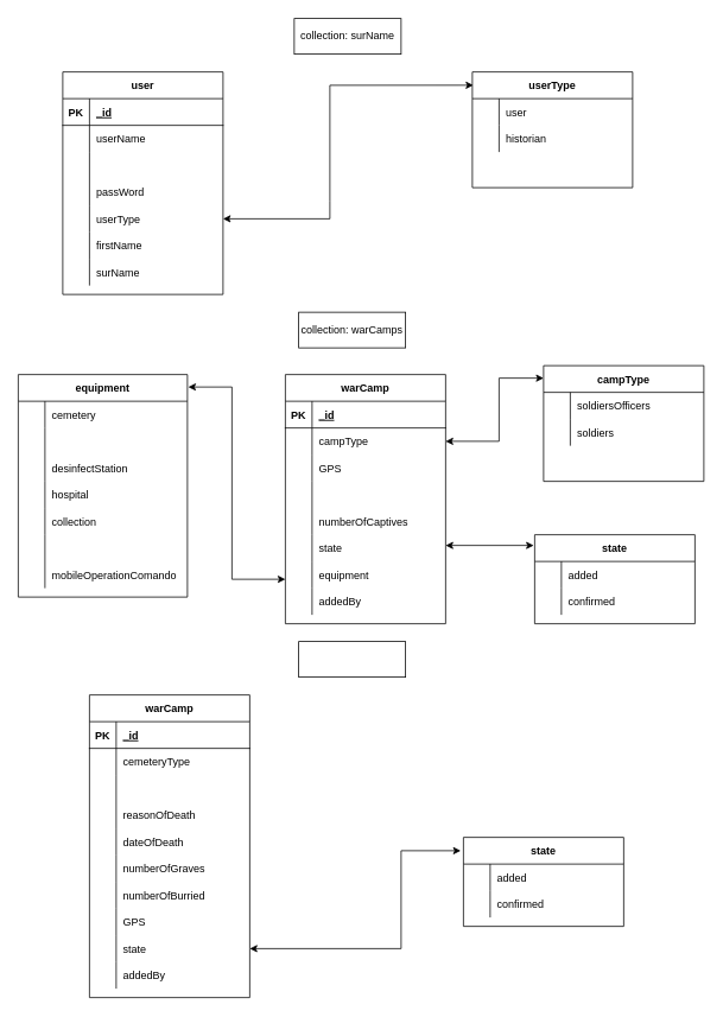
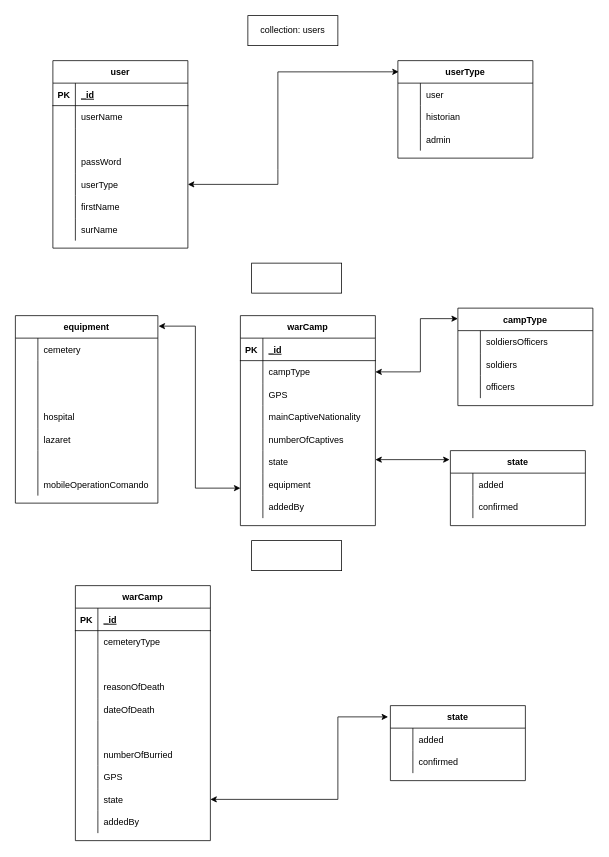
- <mxCell id="6" value="collection: surName" style="text;html=1;strokeColor=none;fillColor=none;align=center;verticalAlign=middle;whiteSpace=wrap;rounded=0;" parent="4" vertex="1"><mxGeometry width="120" height="40" as="geometry" /></mxCell>
+ <mxCell id="6" value="collection: users" style="text;html=1;strokeColor=none;fillColor=none;align=center;verticalAlign=middle;whiteSpace=wrap;rounded=0;" parent="4" vertex="1"><mxGeometry width="120" height="40" as="geometry" /></mxCell>
+ <mxCell id="37" value="admin" style="shape=partialRectangle;connectable=0;fillColor=none;top=0;left=0;bottom=0;right=0;align=left;spacingLeft=6;overflow=hidden;" parent="35" vertex="1"><mxGeometry x="30" width="150" height="30" as="geometry"><mxRectangle width="150" height="30" as="alternateBounds" /></mxGeometry></mxCell>
- <mxCell id="66" value="collection: warCamps" style="text;html=1;strokeColor=none;fillColor=none;align=center;verticalAlign=middle;whiteSpace=wrap;rounded=0;" parent="64" vertex="1"><mxGeometry width="120" height="40" as="geometry" /></mxCell>
+ <mxCell id="76" value="officers" style="shape=partialRectangle;connectable=0;fillColor=none;top=0;left=0;bottom=0;right=0;align=left;spacingLeft=6;overflow=hidden;" vertex="1" parent="74"><mxGeometry x="30" width="150" height="30" as="geometry"><mxRectangle width="150" height="30" as="alternateBounds" /></mxGeometry></mxCell>
- <mxCell id="92" value="desinfectStation" style="shape=partialRectangle;connectable=0;fillColor=none;top=0;left=0;bottom=0;right=0;align=left;spacingLeft=6;overflow=hidden;" parent="90" vertex="1"><mxGeometry x="30" width="160" height="30" as="geometry"><mxRectangle width="160" height="30" as="alternateBounds" /></mxGeometry></mxCell>
+ <mxCell id="50" value="mainCaptiveNationality" style="shape=partialRectangle;connectable=0;fillColor=none;top=0;left=0;bottom=0;right=0;align=left;spacingLeft=6;overflow=hidden;" parent="48" vertex="1"><mxGeometry x="30" width="150" height="30" as="geometry"><mxRectangle width="150" height="30" as="alternateBounds" /></mxGeometry></mxCell>
- <mxCell id="98" value="collection" style="shape=partialRectangle;connectable=0;fillColor=none;top=0;left=0;bottom=0;right=0;align=left;spacingLeft=6;overflow=hidden;" parent="96" vertex="1"><mxGeometry x="30" width="160" height="30" as="geometry"><mxRectangle width="160" height="30" as="alternateBounds" /></mxGeometry></mxCell>
+ <mxCell id="98" value="lazaret" style="shape=partialRectangle;connectable=0;fillColor=none;top=0;left=0;bottom=0;right=0;align=left;spacingLeft=6;overflow=hidden;" parent="96" vertex="1"><mxGeometry x="30" width="160" height="30" as="geometry"><mxRectangle width="160" height="30" as="alternateBounds" /></mxGeometry></mxCell>
- <mxCell id="127" value="numberOfGraves" style="shape=partialRectangle;connectable=0;fillColor=none;top=0;left=0;bottom=0;right=0;align=left;spacingLeft=6;overflow=hidden;" parent="125" vertex="1"><mxGeometry x="30" width="150" height="30" as="geometry"><mxRectangle width="150" height="30" as="alternateBounds" /></mxGeometry></mxCell>
